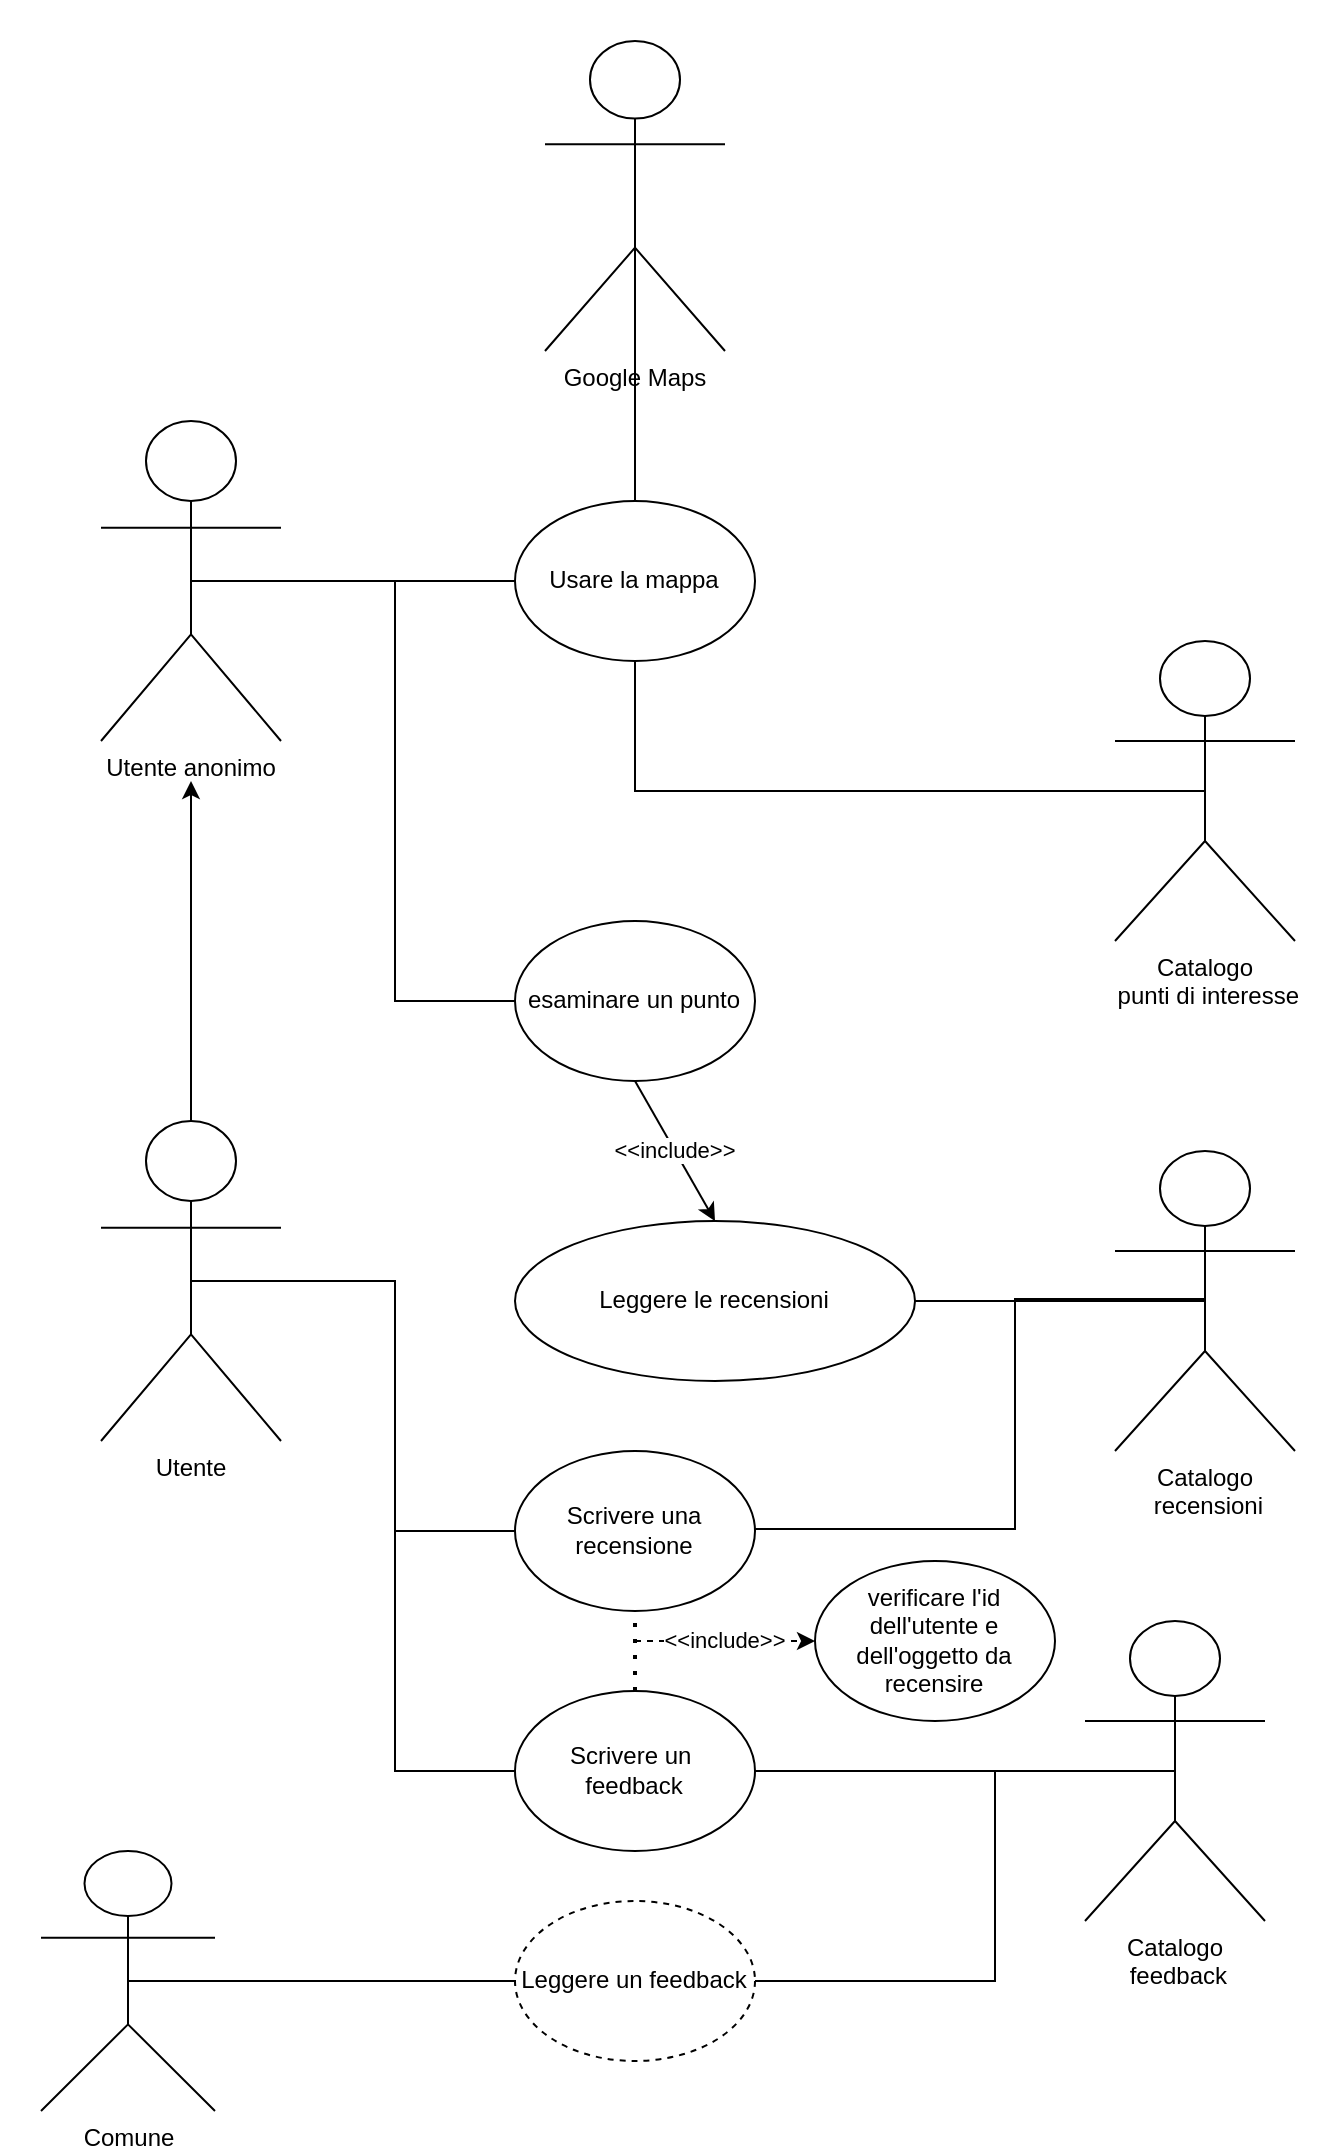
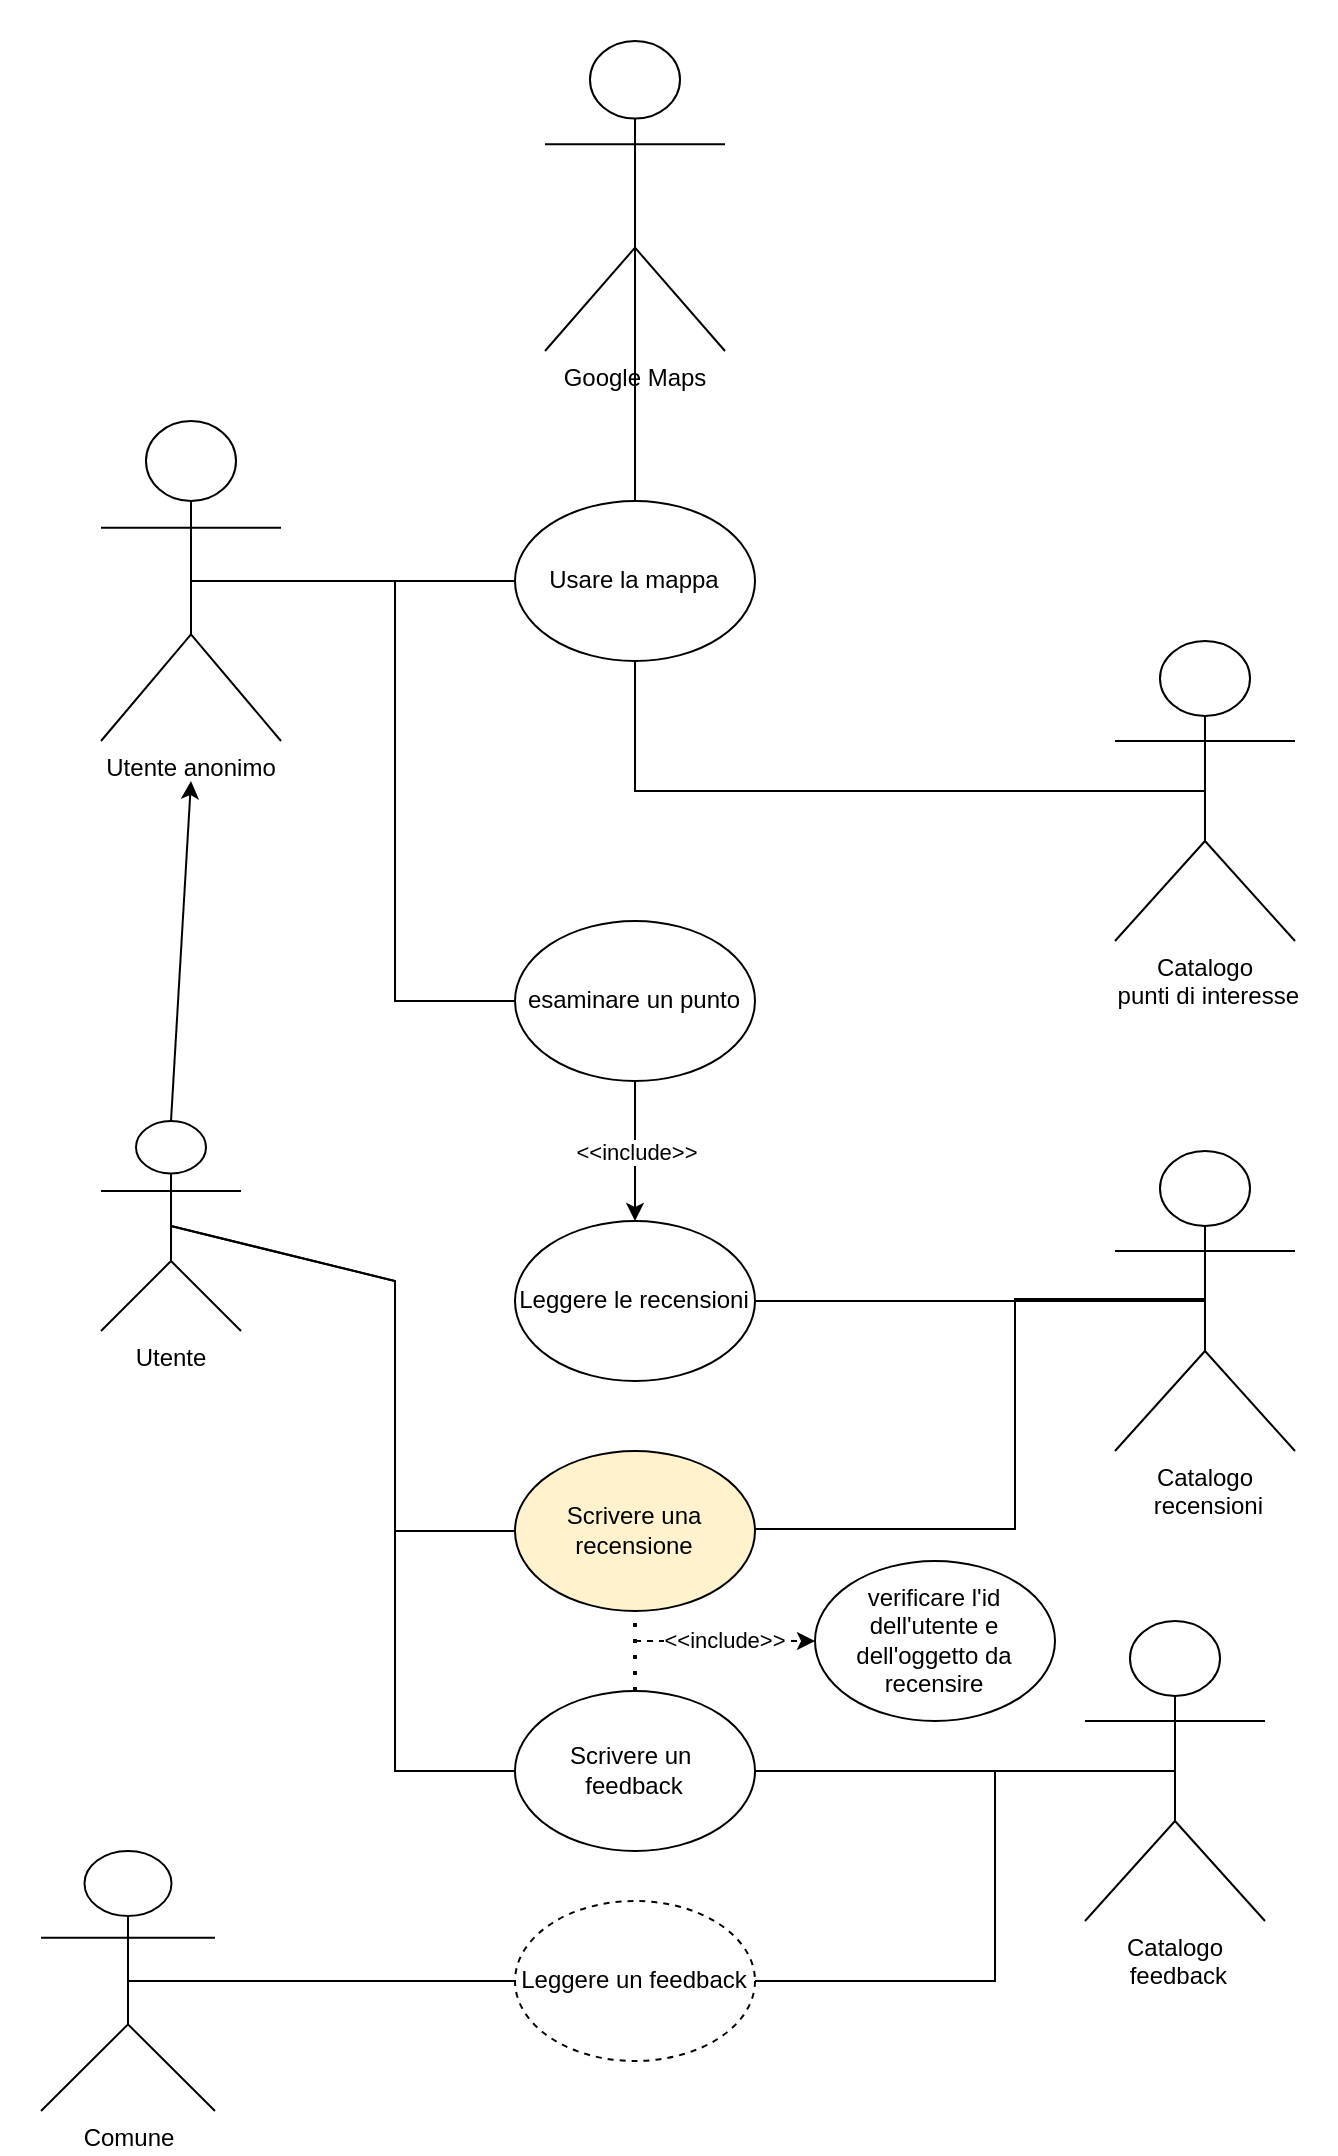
- <mxCell id="31" value="Utente" style="shape=umlActor;verticalLabelPosition=bottom;verticalAlign=top;html=1;outlineConnect=0;" vertex="1" parent="1"><mxGeometry x="50" y="560" width="90" height="160" as="geometry" /></mxCell>
+ <mxCell id="31" value="Utente" style="shape=umlActor;verticalLabelPosition=bottom;verticalAlign=top;html=1;outlineConnect=0;" vertex="1" parent="1"><mxGeometry x="50" y="560" width="70" height="105" as="geometry" /></mxCell>
- <mxCell id="12" value="Leggere le recensioni" style="ellipse;whiteSpace=wrap;html=1;" parent="1" vertex="1"><mxGeometry x="257" y="610" width="200" height="80" as="geometry" /></mxCell>
+ <mxCell id="12" value="Leggere le recensioni" style="ellipse;whiteSpace=wrap;html=1;" parent="1" vertex="1"><mxGeometry x="257" y="610" width="120" height="80" as="geometry" /></mxCell>
- <mxCell id="15" value="Scrivere una recensione" style="ellipse;whiteSpace=wrap;html=1;" parent="1" vertex="1"><mxGeometry x="257" y="725" width="120" height="80" as="geometry" /></mxCell>
+ <mxCell id="15" value="Scrivere una recensione" style="ellipse;whiteSpace=wrap;html=1;fillColor=#fff2cc;" parent="1" vertex="1"><mxGeometry x="257" y="725" width="120" height="80" as="geometry" /></mxCell>
